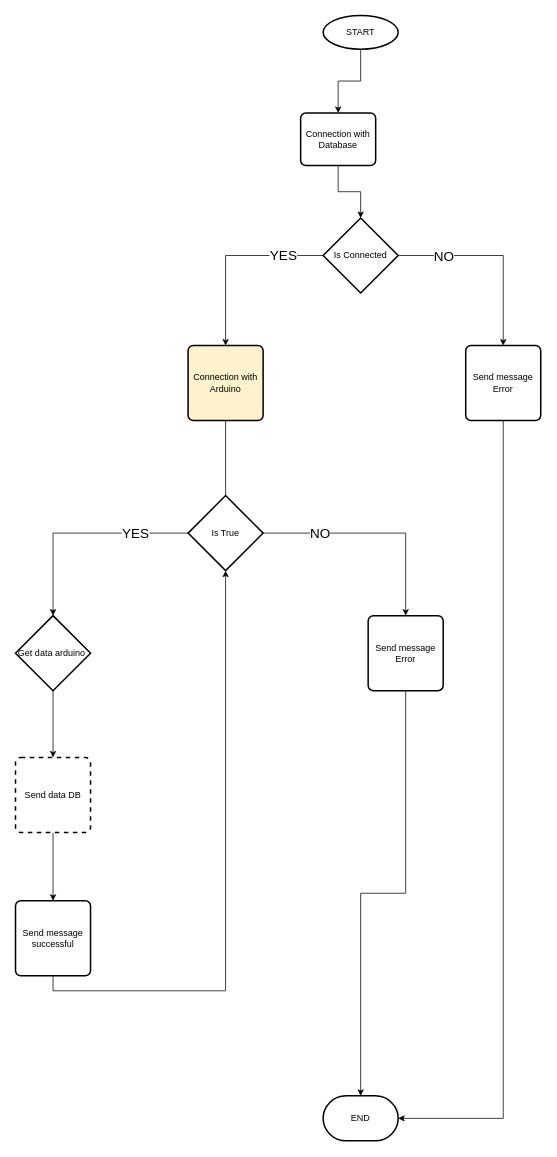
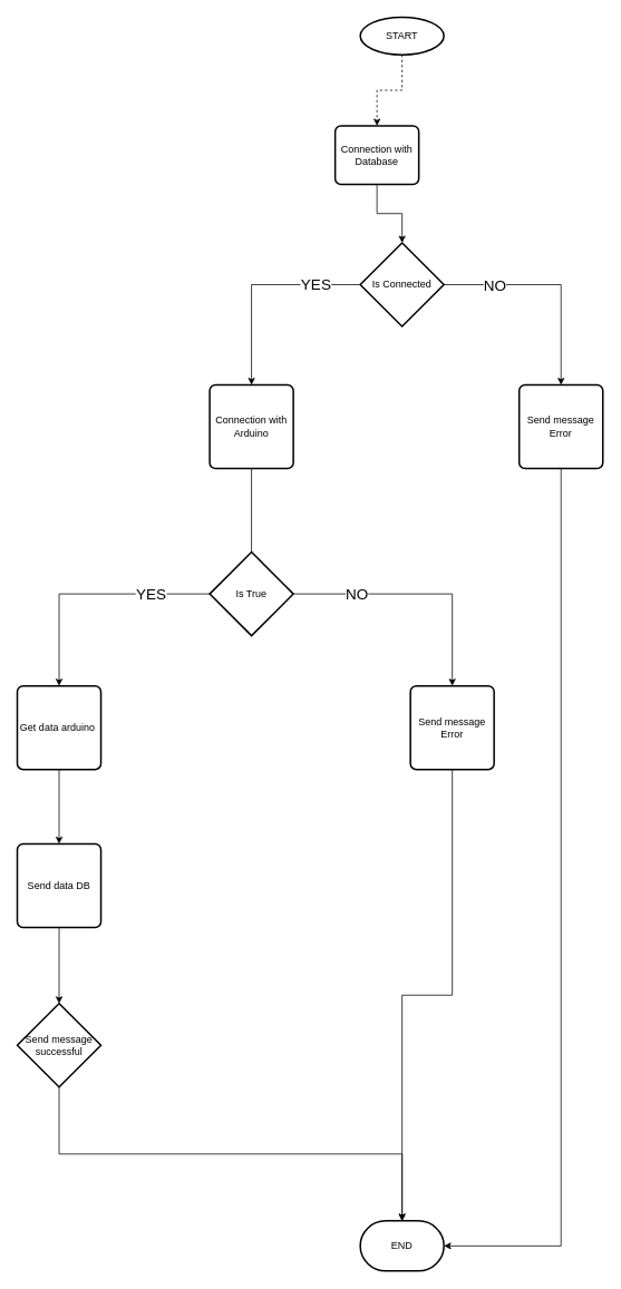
- <mxCell id="2" style="edgeStyle=orthogonalEdgeStyle;rounded=0;orthogonalLoop=1;jettySize=auto;html=1;exitX=0.5;exitY=1;exitDx=0;exitDy=0;exitPerimeter=0;" edge="1" parent="1" source="3" target="5"><mxGeometry relative="1" as="geometry" /></mxCell>
+ <mxCell id="2" style="edgeStyle=orthogonalEdgeStyle;rounded=0;orthogonalLoop=1;jettySize=auto;html=1;exitX=0.5;exitY=1;exitDx=0;exitDy=0;exitPerimeter=0;dashed=1;" edge="1" parent="1" source="3" target="5"><mxGeometry relative="1" as="geometry" /></mxCell>
- <mxCell id="12" value="Connection with Arduino" style="rounded=1;whiteSpace=wrap;html=1;absoluteArcSize=1;arcSize=14;strokeWidth=2;fillColor=#fff2cc;" vertex="1" parent="1"><mxGeometry x="250" y="460" width="100" height="100" as="geometry" /></mxCell>
+ <mxCell id="12" value="Connection with Arduino" style="rounded=1;whiteSpace=wrap;html=1;absoluteArcSize=1;arcSize=14;strokeWidth=2;" vertex="1" parent="1"><mxGeometry x="250" y="460" width="100" height="100" as="geometry" /></mxCell>
- <mxCell id="19" value="Get data arduino&amp;nbsp;" style="rhombus;whiteSpace=wrap;html=1;absoluteArcSize=1;arcSize=14;strokeWidth=2;" vertex="1" parent="1"><mxGeometry x="20" y="820" width="100" height="100" as="geometry" /></mxCell>
+ <mxCell id="19" value="Get data arduino&amp;nbsp;" style="rounded=1;whiteSpace=wrap;html=1;absoluteArcSize=1;arcSize=14;strokeWidth=2;" vertex="1" parent="1"><mxGeometry x="20" y="820" width="100" height="100" as="geometry" /></mxCell>
- <mxCell id="21" value="Send data DB" style="rounded=1;whiteSpace=wrap;html=1;absoluteArcSize=1;arcSize=14;strokeWidth=2;dashed=1;" vertex="1" parent="1"><mxGeometry x="20" y="1009" width="100" height="100" as="geometry" /></mxCell>
+ <mxCell id="21" value="Send data DB" style="rounded=1;whiteSpace=wrap;html=1;absoluteArcSize=1;arcSize=14;strokeWidth=2;" vertex="1" parent="1"><mxGeometry x="20" y="1009" width="100" height="100" as="geometry" /></mxCell>
- <mxCell id="22" style="edgeStyle=orthogonalEdgeStyle;rounded=0;orthogonalLoop=1;jettySize=auto;html=1;exitX=0.5;exitY=1;exitDx=0;exitDy=0;" edge="1" parent="1" source="23" target="17"><mxGeometry relative="1" as="geometry" /></mxCell>
+ <mxCell id="22" style="edgeStyle=orthogonalEdgeStyle;rounded=0;orthogonalLoop=1;jettySize=auto;html=1;entryX=0.5;entryY=0;entryDx=0;entryDy=0;entryPerimeter=0;exitX=0.5;exitY=1;exitDx=0;exitDy=0;" edge="1" parent="1" source="23" target="24"><mxGeometry relative="1" as="geometry" /></mxCell>
- <mxCell id="23" value="Send message successful" style="rounded=1;whiteSpace=wrap;html=1;absoluteArcSize=1;arcSize=14;strokeWidth=2;" vertex="1" parent="1"><mxGeometry x="20" y="1200" width="100" height="100" as="geometry" /></mxCell>
+ <mxCell id="23" value="Send message successful" style="rhombus;whiteSpace=wrap;html=1;absoluteArcSize=1;arcSize=14;strokeWidth=2;" vertex="1" parent="1"><mxGeometry x="20" y="1200" width="100" height="100" as="geometry" /></mxCell>
